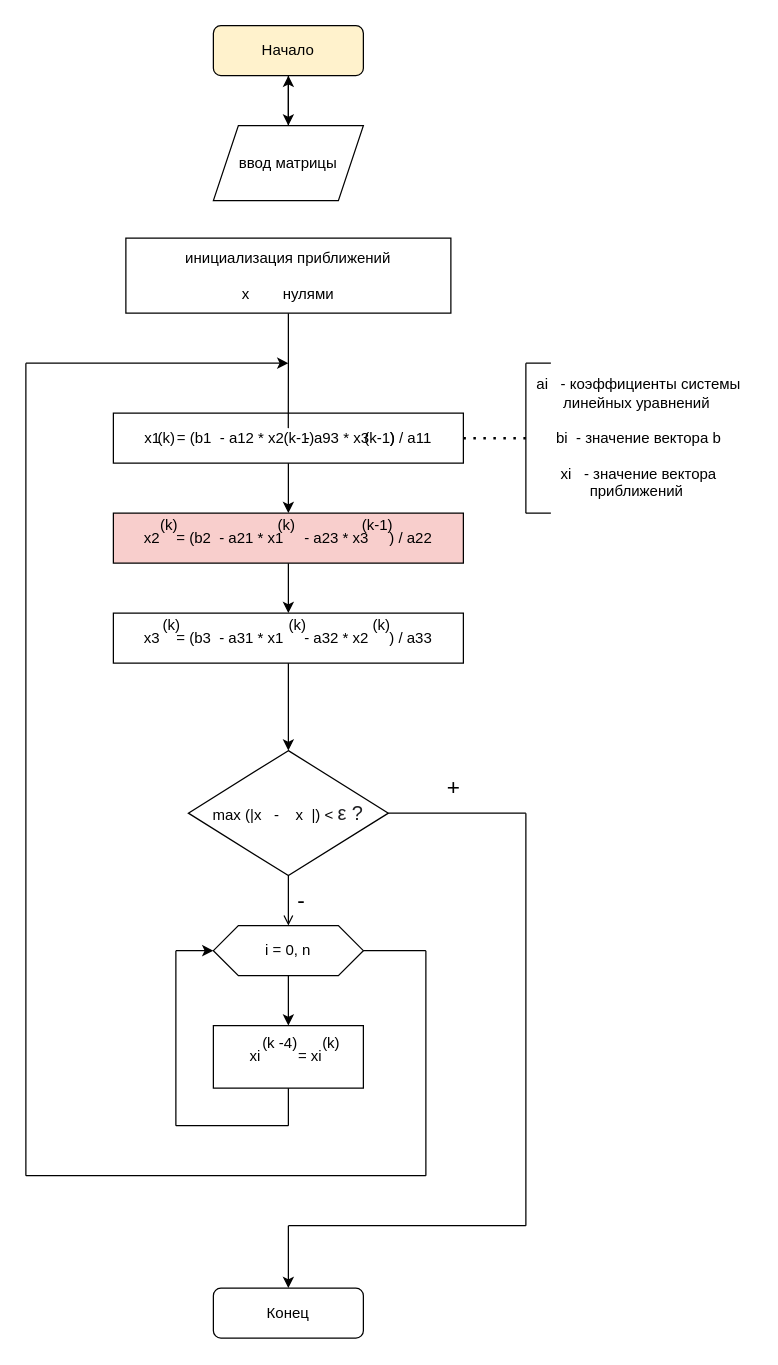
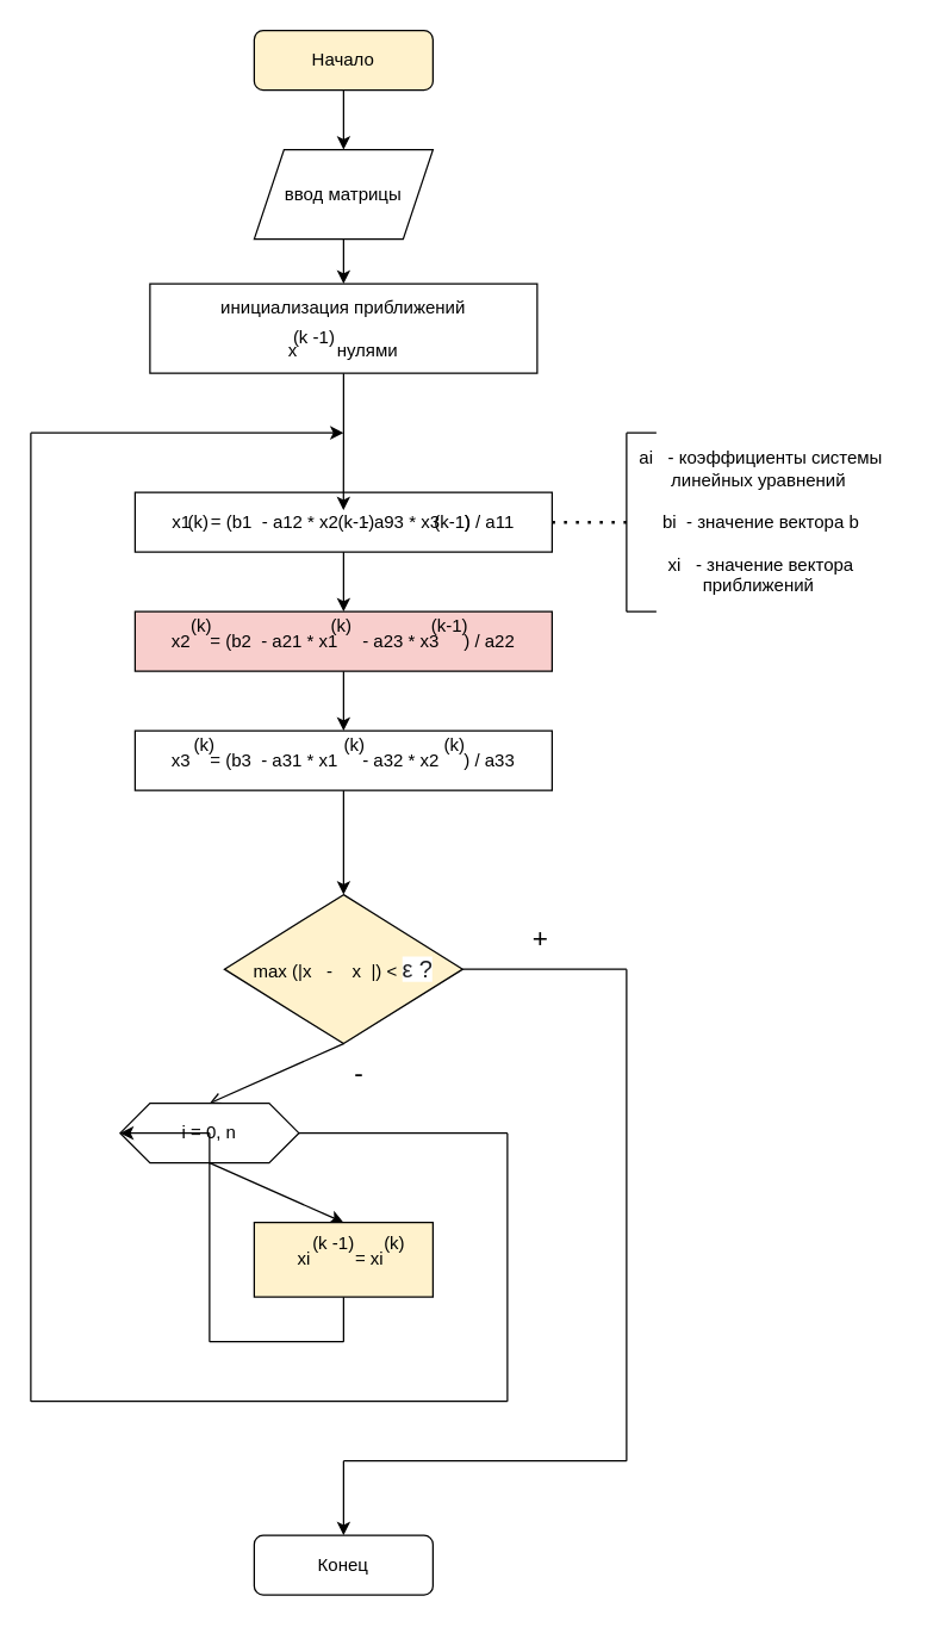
- <mxCell id="4" value="" style="edgeStyle=orthogonalEdgeStyle;rounded=0;orthogonalLoop=1;jettySize=auto;html=1;" edge="1" parent="1" source="5" target="2"><mxGeometry relative="1" as="geometry" /></mxCell>
+ <mxCell id="4" value="" style="edgeStyle=orthogonalEdgeStyle;rounded=0;orthogonalLoop=1;jettySize=auto;html=1;entryX=0.5;entryY=0;entryDx=0;entryDy=0;" edge="1" parent="1" source="5" target="18"><mxGeometry relative="1" as="geometry" /></mxCell>
+ <mxCell id="19" value="(k -1)" style="text;html=1;align=center;verticalAlign=middle;resizable=0;points=[];autosize=1;" vertex="1" parent="1"><mxGeometry x="190" y="216" width="40" height="20" as="geometry" /></mxCell>
- <mxCell id="17" style="edgeStyle=orthogonalEdgeStyle;rounded=0;orthogonalLoop=1;jettySize=auto;html=1;entryX=0.491;entryY=0.1;entryDx=0;entryDy=0;entryPerimeter=0;endArrow=none;" edge="1" parent="1" source="18" target="10"><mxGeometry relative="1" as="geometry" /></mxCell>
+ <mxCell id="17" style="edgeStyle=orthogonalEdgeStyle;rounded=0;orthogonalLoop=1;jettySize=auto;html=1;entryX=0.491;entryY=0.1;entryDx=0;entryDy=0;entryPerimeter=0;" edge="1" parent="1" source="18" target="10"><mxGeometry relative="1" as="geometry" /></mxCell>
- <mxCell id="16" value="max (|x&amp;nbsp; &amp;nbsp;-&amp;nbsp; &amp;nbsp; x&amp;nbsp; |) &amp;lt;&amp;nbsp;&lt;span style=&quot;color: rgb(32 , 33 , 36) ; font-family: &amp;#34;arial&amp;#34; , sans-serif ; font-size: 16px ; text-align: left ; background-color: rgb(255 , 255 , 255)&quot;&gt;ε ?&lt;/span&gt;" style="rhombus;whiteSpace=wrap;html=1;" vertex="1" parent="1"><mxGeometry x="150" y="600" width="160" height="100" as="geometry" /></mxCell>
+ <mxCell id="16" value="max (|x&amp;nbsp; &amp;nbsp;-&amp;nbsp; &amp;nbsp; x&amp;nbsp; |) &amp;lt;&amp;nbsp;&lt;span style=&quot;color: rgb(32 , 33 , 36) ; font-family: &amp;#34;arial&amp;#34; , sans-serif ; font-size: 16px ; text-align: left ; background-color: rgb(255 , 255 , 255)&quot;&gt;ε ?&lt;/span&gt;" style="rhombus;whiteSpace=wrap;html=1;fillColor=#fff2cc;" vertex="1" parent="1"><mxGeometry x="150" y="600" width="160" height="100" as="geometry" /></mxCell>
- <mxCell id="20" value="i = 0, n" style="shape=hexagon;perimeter=hexagonPerimeter2;whiteSpace=wrap;html=1;fixedSize=1;" vertex="1" parent="1"><mxGeometry x="170" y="740" width="120" height="40" as="geometry" /></mxCell>
+ <mxCell id="20" value="i = 0, n" style="shape=hexagon;perimeter=hexagonPerimeter2;whiteSpace=wrap;html=1;fixedSize=1;" vertex="1" parent="1"><mxGeometry x="80" y="740" width="120" height="40" as="geometry" /></mxCell>
- <mxCell id="23" value="(k -4)&amp;nbsp; &amp;nbsp; &amp;nbsp; (k)" style="text;html=1;align=center;verticalAlign=middle;resizable=0;points=[];autosize=1;" vertex="1" parent="1"><mxGeometry x="200" y="824" width="80" height="20" as="geometry" /></mxCell>
+ <mxCell id="23" value="(k -1)&amp;nbsp; &amp;nbsp; &amp;nbsp; (k)" style="text;html=1;align=center;verticalAlign=middle;resizable=0;points=[];autosize=1;" vertex="1" parent="1"><mxGeometry x="200" y="824" width="80" height="20" as="geometry" /></mxCell>
- <mxCell id="22" value="xi&amp;nbsp; &amp;nbsp; &amp;nbsp; &amp;nbsp; &amp;nbsp;= xi&amp;nbsp;" style="rounded=0;whiteSpace=wrap;html=1;" vertex="1" parent="1"><mxGeometry x="170" y="820" width="120" height="50" as="geometry" /></mxCell>
+ <mxCell id="22" value="xi&amp;nbsp; &amp;nbsp; &amp;nbsp; &amp;nbsp; &amp;nbsp;= xi&amp;nbsp;" style="rounded=0;whiteSpace=wrap;html=1;fillColor=#fff2cc;" vertex="1" parent="1"><mxGeometry x="170" y="820" width="120" height="50" as="geometry" /></mxCell>
